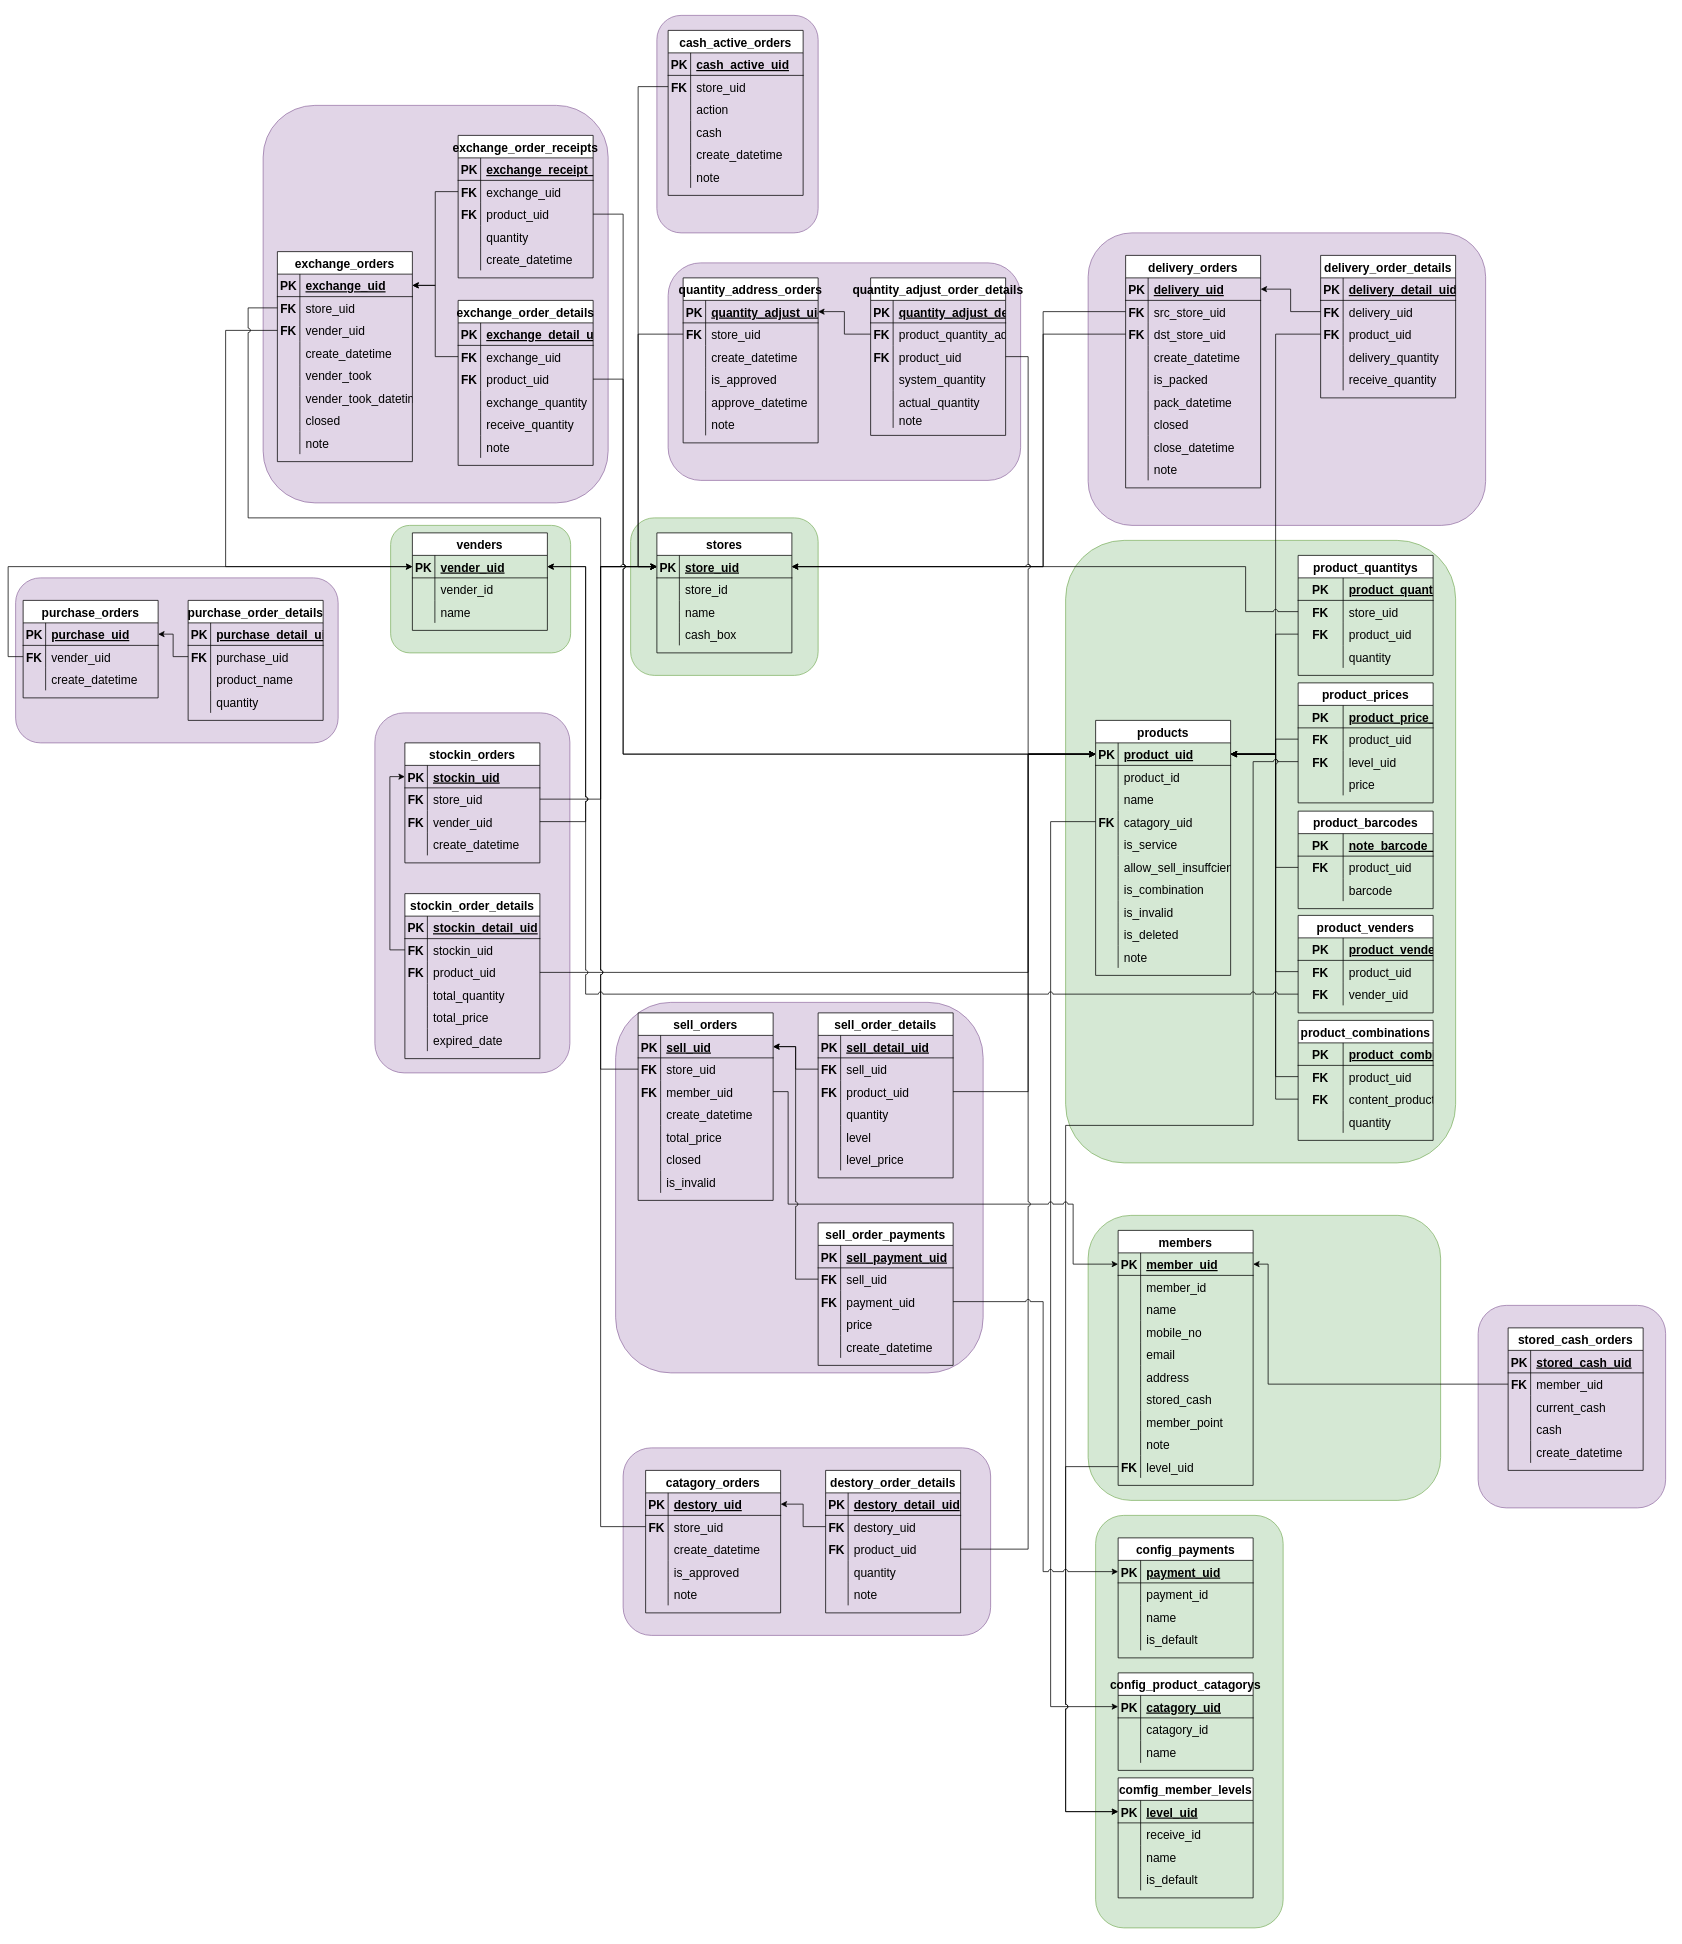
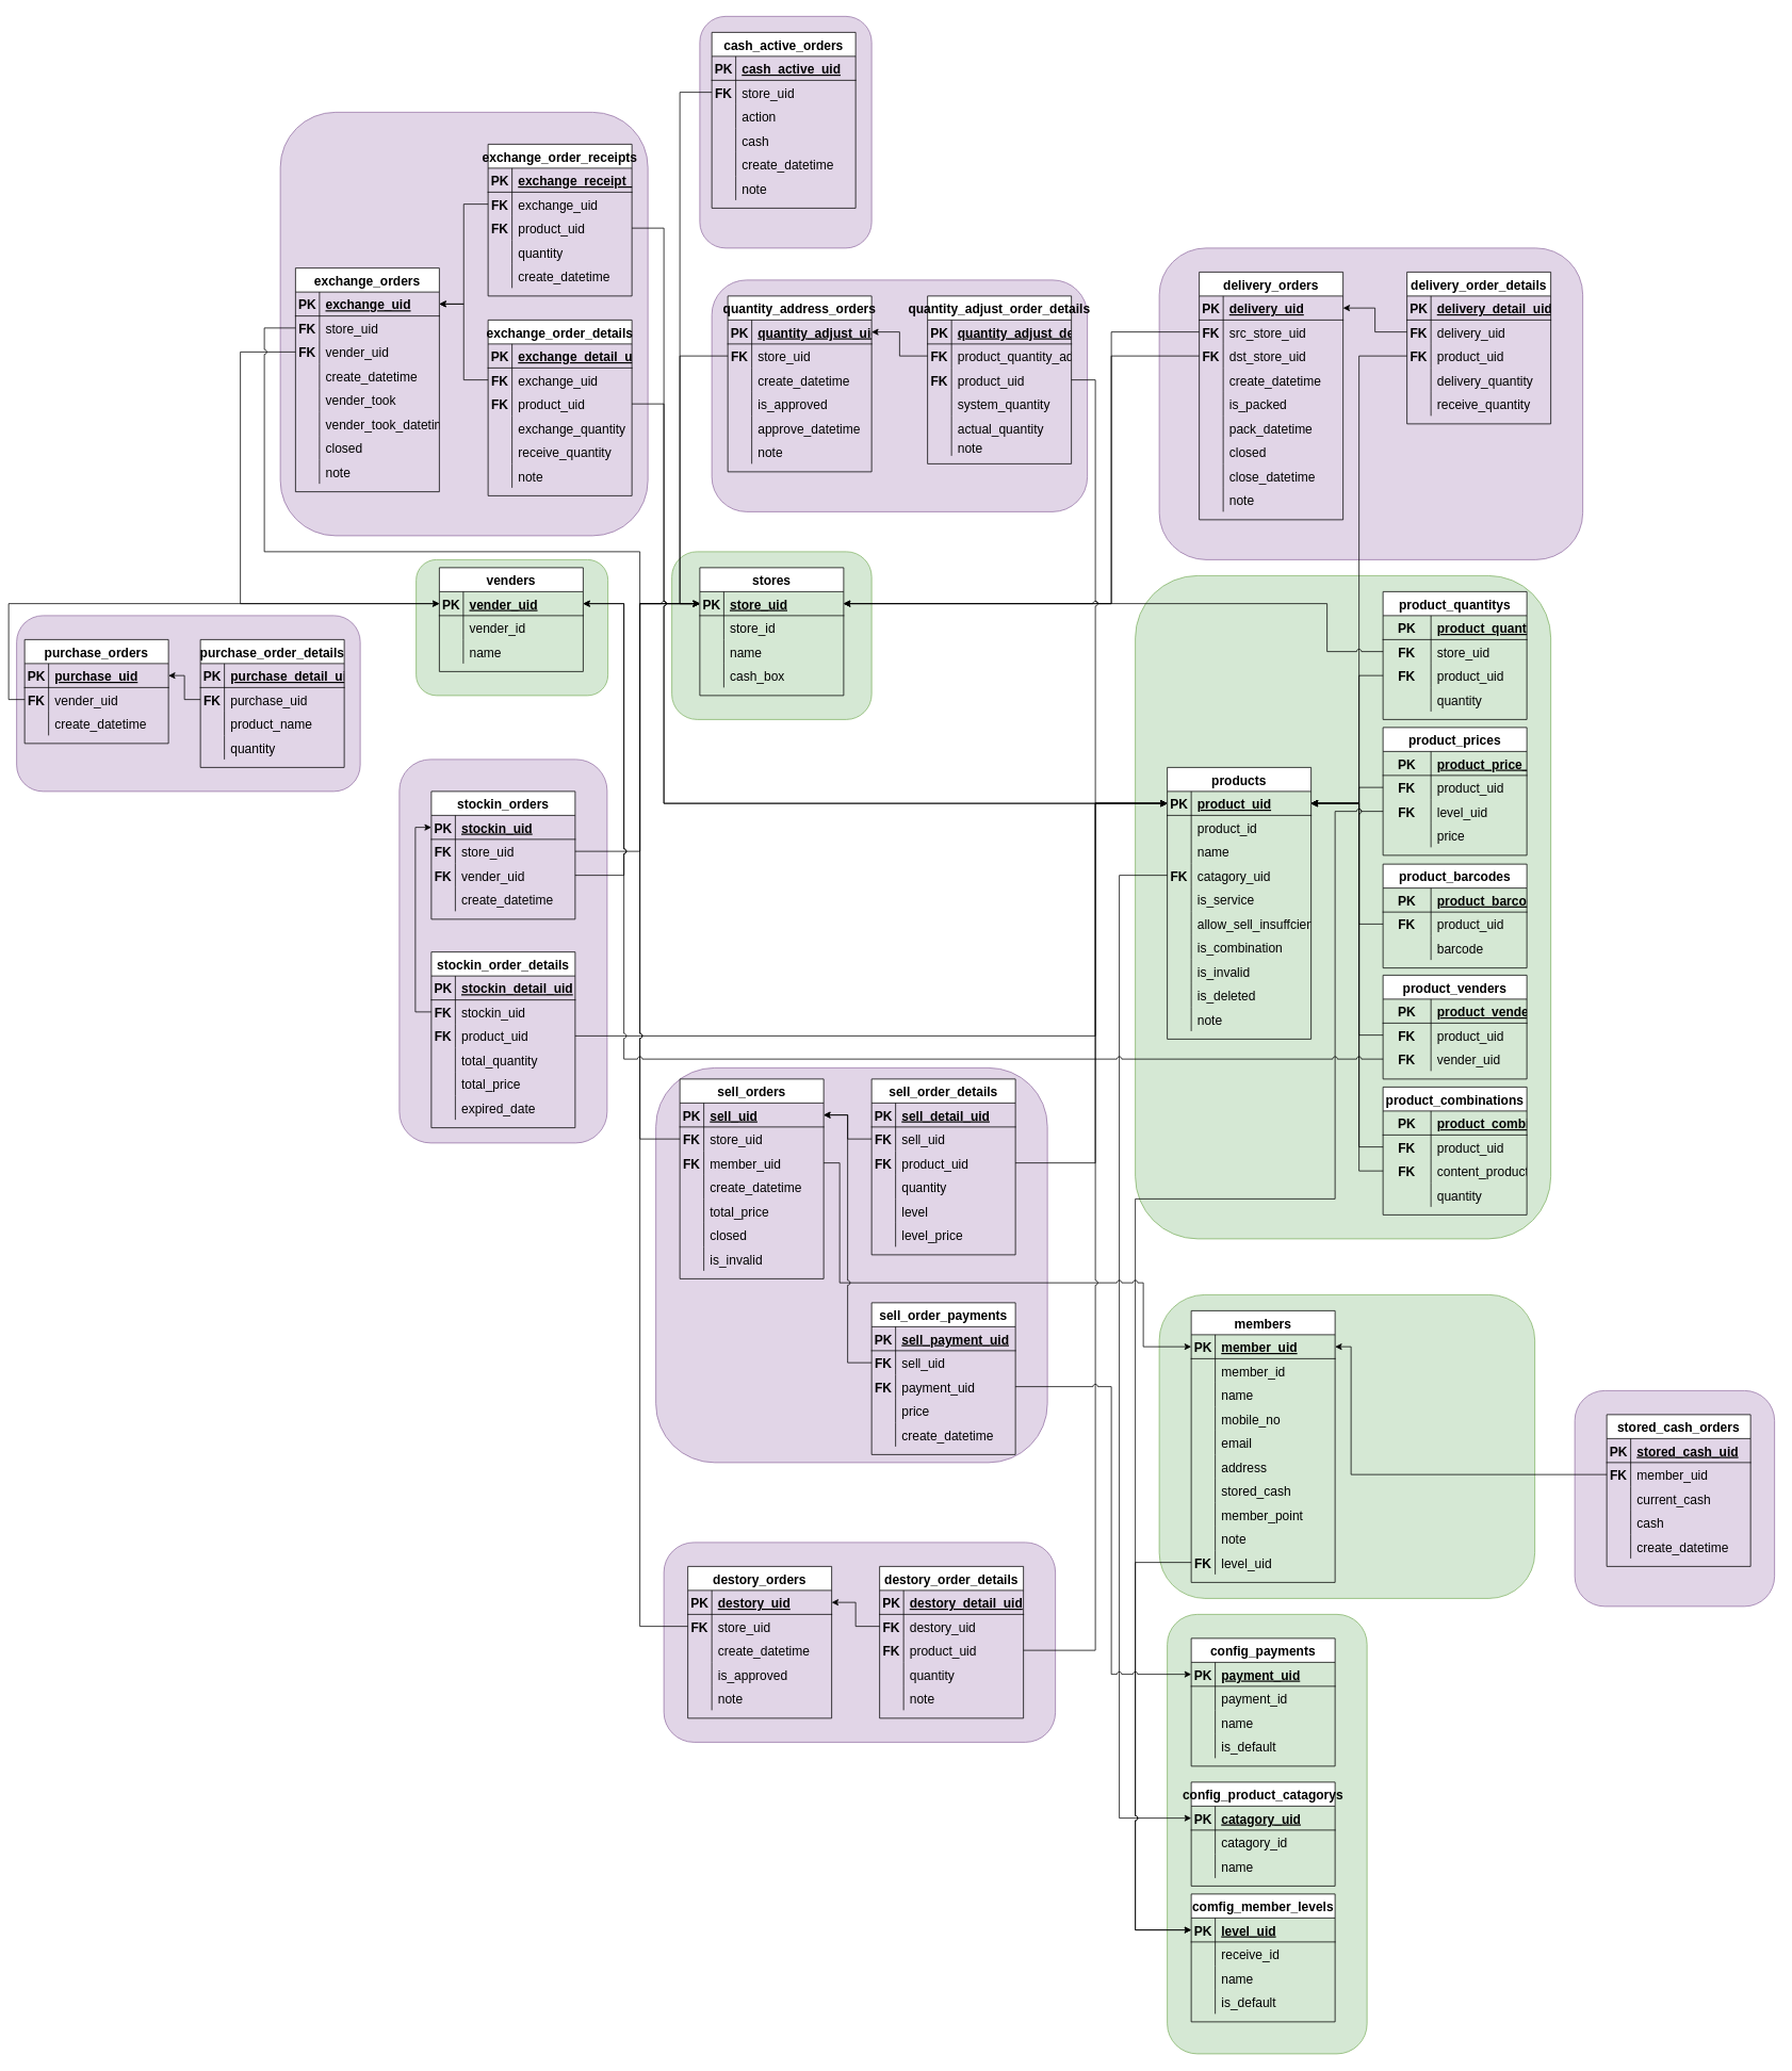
- <mxCell id="540" value="note_barcode_uid" style="shape=partialRectangle;connectable=0;fillColor=none;top=0;left=0;bottom=0;right=0;align=left;spacingLeft=6;fontStyle=5;overflow=hidden;fontSize=16;" parent="538" vertex="1"><mxGeometry x="60" width="120" height="30" as="geometry"><mxRectangle width="120" height="30" as="alternateBounds" /></mxGeometry></mxCell>
+ <mxCell id="540" value="product_barcode_uid" style="shape=partialRectangle;connectable=0;fillColor=none;top=0;left=0;bottom=0;right=0;align=left;spacingLeft=6;fontStyle=5;overflow=hidden;fontSize=16;" parent="538" vertex="1"><mxGeometry x="60" width="120" height="30" as="geometry"><mxRectangle width="120" height="30" as="alternateBounds" /></mxGeometry></mxCell>
- <mxCell id="239" value="catagory_orders" style="shape=table;startSize=30;container=1;collapsible=1;childLayout=tableLayout;fixedRows=1;rowLines=0;fontStyle=1;align=center;resizeLast=1;fontSize=16;" parent="1" vertex="1"><mxGeometry x="860" y="1960" width="180" height="190" as="geometry" /></mxCell>
+ <mxCell id="239" value="destory_orders" style="shape=table;startSize=30;container=1;collapsible=1;childLayout=tableLayout;fixedRows=1;rowLines=0;fontStyle=1;align=center;resizeLast=1;fontSize=16;" parent="1" vertex="1"><mxGeometry x="860" y="1960" width="180" height="190" as="geometry" /></mxCell>
